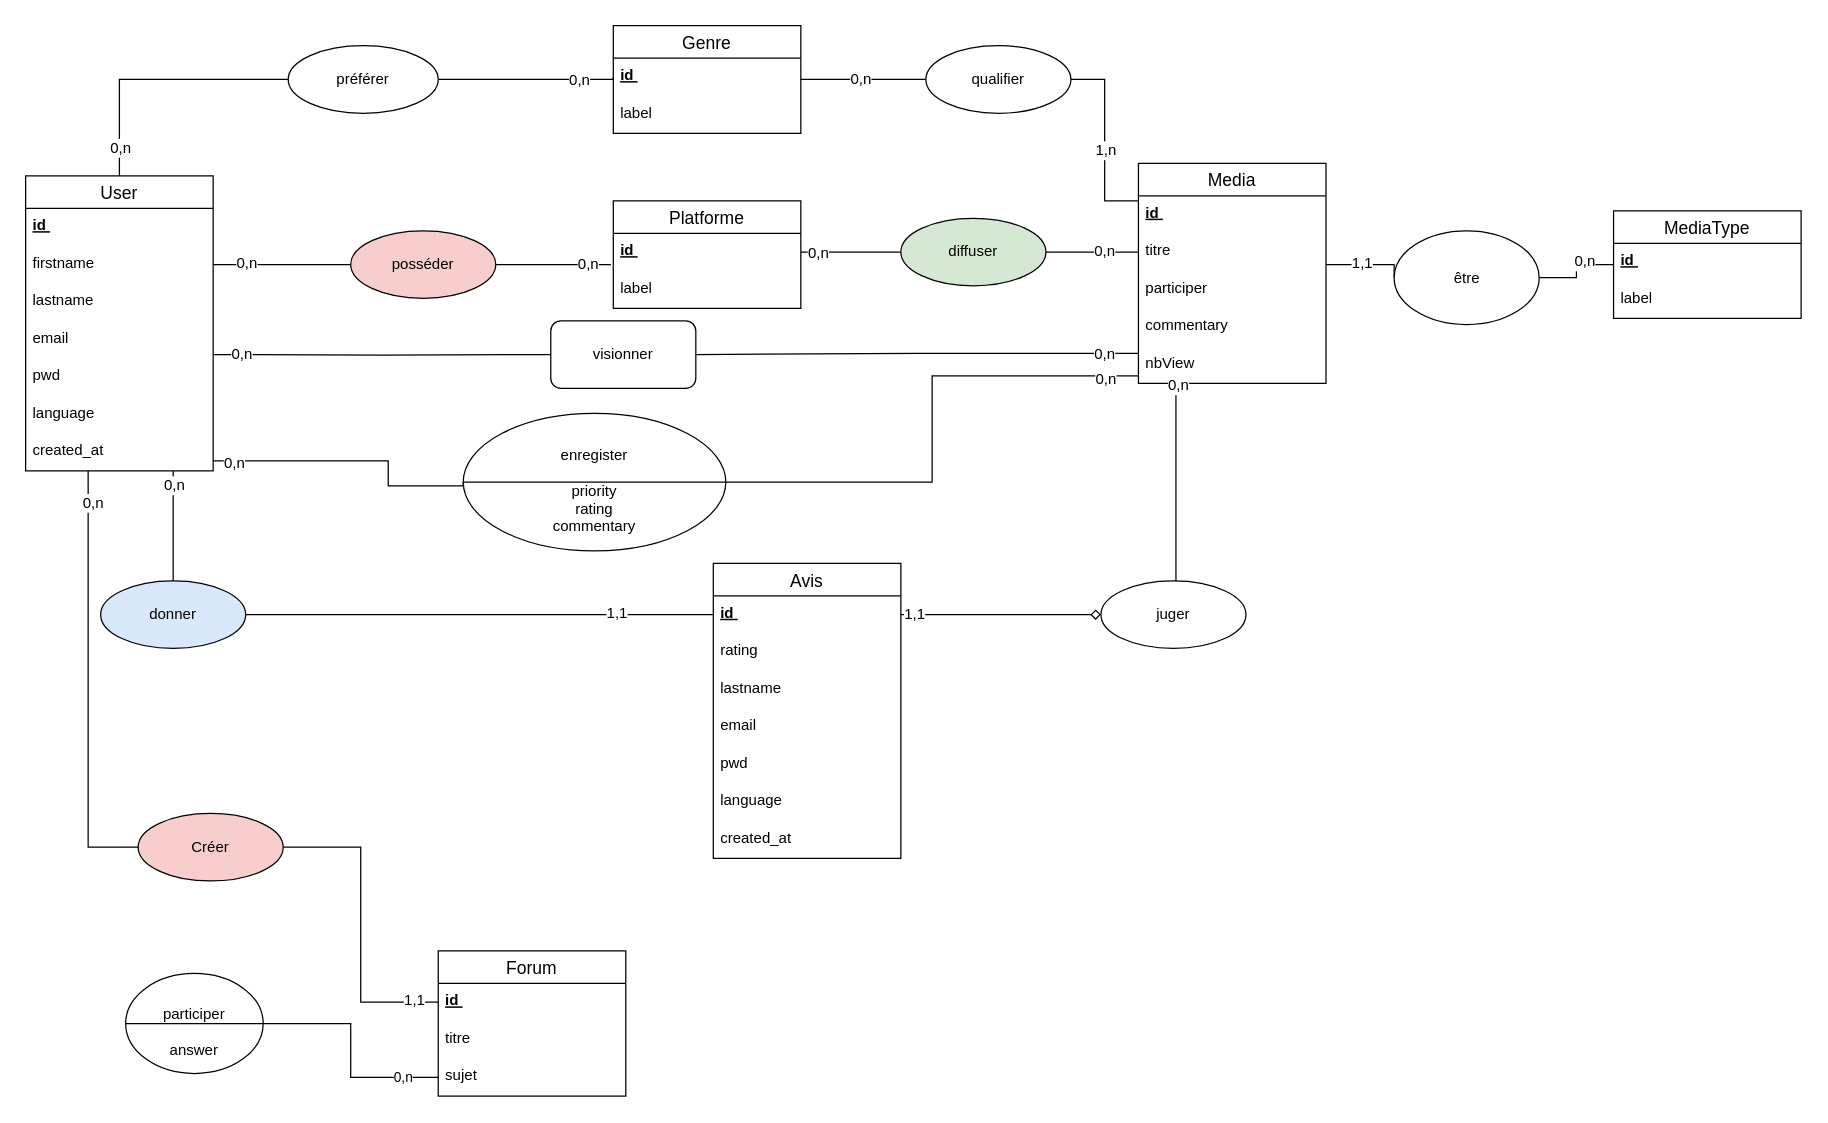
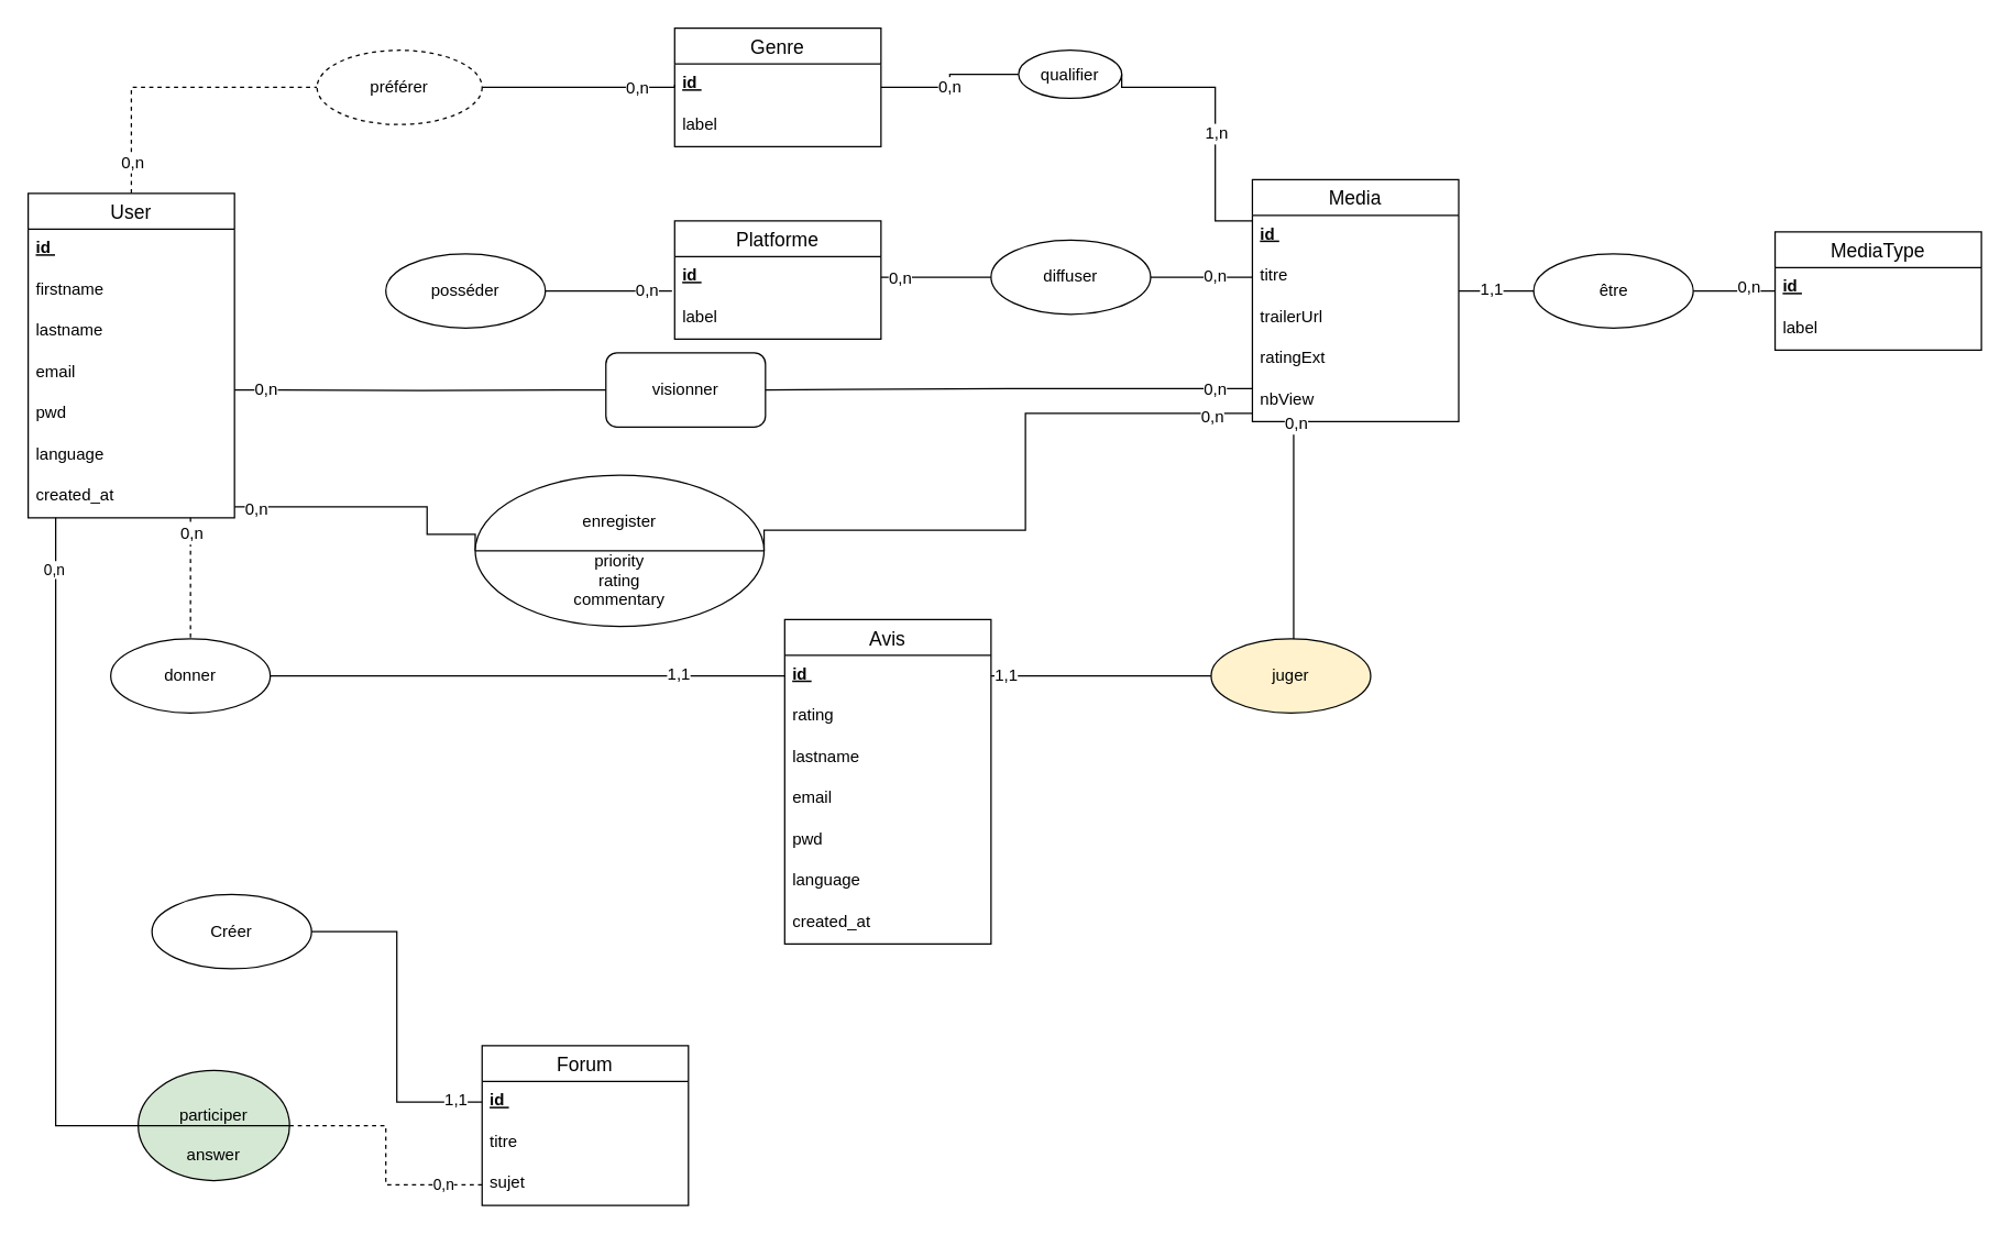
- <mxCell id="6" style="edgeStyle=orthogonalEdgeStyle;rounded=0;orthogonalLoop=1;jettySize=auto;html=1;entryX=0;entryY=0.5;entryDx=0;entryDy=0;fontSize=12;endArrow=none;endFill=0;exitX=0.5;exitY=0;exitDx=0;exitDy=0;" parent="1" source="12" target="82" edge="1"><mxGeometry relative="1" as="geometry" /></mxCell>
+ <mxCell id="6" style="edgeStyle=orthogonalEdgeStyle;rounded=0;orthogonalLoop=1;jettySize=auto;html=1;entryX=0;entryY=0.5;entryDx=0;entryDy=0;fontSize=12;endArrow=none;endFill=0;exitX=0.5;exitY=0;exitDx=0;exitDy=0;dashed=1;" parent="1" source="12" target="82" edge="1"><mxGeometry relative="1" as="geometry" /></mxCell>
- <mxCell id="82" value="préférer" style="ellipse;whiteSpace=wrap;html=1;" parent="1" vertex="1"><mxGeometry x="230" y="36" width="120" height="54" as="geometry" /></mxCell>
+ <mxCell id="82" value="préférer" style="ellipse;whiteSpace=wrap;html=1;dashed=1;" parent="1" vertex="1"><mxGeometry x="230" y="36" width="120" height="54" as="geometry" /></mxCell>
- <mxCell id="56" value="qualifier" style="ellipse;whiteSpace=wrap;html=1;" parent="1" vertex="1"><mxGeometry x="740" y="36" width="116" height="54" as="geometry" /></mxCell>
+ <mxCell id="56" value="qualifier" style="ellipse;whiteSpace=wrap;html=1;" parent="1" vertex="1"><mxGeometry x="740" y="36" width="75" height="35" as="geometry" /></mxCell>
- <mxCell id="44" value="diffuser" style="ellipse;whiteSpace=wrap;html=1;fillColor=#d5e8d4;" parent="1" vertex="1"><mxGeometry x="720" y="174" width="116" height="54" as="geometry" /></mxCell>
+ <mxCell id="44" value="diffuser" style="ellipse;whiteSpace=wrap;html=1;" parent="1" vertex="1"><mxGeometry x="720" y="174" width="116" height="54" as="geometry" /></mxCell>
- <mxCell id="26" style="edgeStyle=orthogonalEdgeStyle;rounded=0;orthogonalLoop=1;jettySize=auto;html=1;exitX=1;exitY=0.5;exitDx=0;exitDy=0;entryX=0;entryY=0.5;entryDx=0;entryDy=0;endArrow=none;endFill=0;" parent="1" source="14" target="25" edge="1"><mxGeometry relative="1" as="geometry" /></mxCell>
- <mxCell id="27" value="&lt;font style=&quot;font-size: 12px;&quot;&gt;0,n&lt;/font&gt;" style="edgeLabel;html=1;align=center;verticalAlign=middle;resizable=0;points=[];" parent="26" vertex="1" connectable="0"><mxGeometry x="-0.527" y="2" relative="1" as="geometry"><mxPoint as="offset" /></mxGeometry></mxCell>
- <mxCell id="25" value="posséder" style="ellipse;whiteSpace=wrap;html=1;fillColor=#f8cecc;" parent="1" vertex="1"><mxGeometry x="280" y="184" width="116" height="54" as="geometry" /></mxCell>
+ <mxCell id="25" value="posséder" style="ellipse;whiteSpace=wrap;html=1;" parent="1" vertex="1"><mxGeometry x="280" y="184" width="116" height="54" as="geometry" /></mxCell>
- <mxCell id="50" value="être" style="ellipse;whiteSpace=wrap;html=1;" parent="1" vertex="1"><mxGeometry x="1114.5" y="184" width="116" height="75" as="geometry" /></mxCell>
+ <mxCell id="50" value="être" style="ellipse;whiteSpace=wrap;html=1;" parent="1" vertex="1"><mxGeometry x="1114.5" y="184" width="116" height="54" as="geometry" /></mxCell>
- <mxCell id="37" value="participer" style="text;strokeColor=none;fillColor=none;spacingLeft=4;spacingRight=4;overflow=hidden;rotatable=0;points=[[0,0.5],[1,0.5]];portConstraint=eastwest;fontSize=12;" parent="34" vertex="1"><mxGeometry y="86" width="150" height="30" as="geometry" /></mxCell>
+ <mxCell id="37" value="trailerUrl" style="text;strokeColor=none;fillColor=none;spacingLeft=4;spacingRight=4;overflow=hidden;rotatable=0;points=[[0,0.5],[1,0.5]];portConstraint=eastwest;fontSize=12;" parent="34" vertex="1"><mxGeometry y="86" width="150" height="30" as="geometry" /></mxCell>
- <mxCell id="38" value="commentary" style="text;strokeColor=none;fillColor=none;spacingLeft=4;spacingRight=4;overflow=hidden;rotatable=0;points=[[0,0.5],[1,0.5]];portConstraint=eastwest;fontSize=12;" parent="34" vertex="1"><mxGeometry y="116" width="150" height="30" as="geometry" /></mxCell>
+ <mxCell id="38" value="ratingExt" style="text;strokeColor=none;fillColor=none;spacingLeft=4;spacingRight=4;overflow=hidden;rotatable=0;points=[[0,0.5],[1,0.5]];portConstraint=eastwest;fontSize=12;" parent="34" vertex="1"><mxGeometry y="116" width="150" height="30" as="geometry" /></mxCell>
- <mxCell id="62" value="&lt;br&gt;enregister&lt;br&gt;&lt;br&gt;priority&lt;br&gt;rating&lt;br&gt;commentary" style="ellipse;whiteSpace=wrap;html=1;" parent="1" vertex="1"><mxGeometry x="370" y="330" width="210" height="110" as="geometry" /></mxCell>
+ <mxCell id="62" value="&lt;br&gt;enregister&lt;br&gt;&lt;br&gt;priority&lt;br&gt;rating&lt;br&gt;commentary" style="ellipse;whiteSpace=wrap;html=1;" parent="1" vertex="1"><mxGeometry x="345" y="345" width="210" height="110" as="geometry" /></mxCell>
- <mxCell id="4" style="edgeStyle=orthogonalEdgeStyle;rounded=0;orthogonalLoop=1;jettySize=auto;html=1;entryX=0.5;entryY=0;entryDx=0;entryDy=0;fontSize=12;endArrow=none;endFill=0;" parent="1" source="12" target="76" edge="1"><mxGeometry relative="1" as="geometry"><Array as="points"><mxPoint x="138" y="400" /><mxPoint x="138" y="400" /></Array></mxGeometry></mxCell>
+ <mxCell id="4" style="edgeStyle=orthogonalEdgeStyle;rounded=0;orthogonalLoop=1;jettySize=auto;html=1;entryX=0.5;entryY=0;entryDx=0;entryDy=0;fontSize=12;endArrow=none;endFill=0;dashed=1;" parent="1" source="12" target="76" edge="1"><mxGeometry relative="1" as="geometry"><Array as="points"><mxPoint x="138" y="400" /><mxPoint x="138" y="400" /></Array></mxGeometry></mxCell>
- <mxCell id="77" style="edgeStyle=orthogonalEdgeStyle;rounded=0;orthogonalLoop=1;jettySize=auto;html=1;entryX=0.152;entryY=1.002;entryDx=0;entryDy=0;entryPerimeter=0;fontSize=12;endArrow=none;endFill=0;" parent="1" source="79" target="39" edge="1"><mxGeometry x="0.339" y="-7" relative="1" as="geometry"><Array as="points"><mxPoint x="940" y="306" /></Array><mxPoint as="offset" /></mxGeometry></mxCell>
+ <mxCell id="77" style="edgeStyle=orthogonalEdgeStyle;rounded=0;orthogonalLoop=1;jettySize=auto;html=1;entryX=0.152;entryY=1.002;entryDx=0;entryDy=0;entryPerimeter=0;fontSize=12;endArrow=block;endFill=0;" parent="1" source="79" target="39" edge="1"><mxGeometry x="0.339" y="-7" relative="1" as="geometry"><Array as="points"><mxPoint x="940" y="306" /></Array><mxPoint as="offset" /></mxGeometry></mxCell>
- <mxCell id="76" value="donner" style="ellipse;whiteSpace=wrap;html=1;fillColor=#dae8fc;" parent="1" vertex="1"><mxGeometry x="80" y="464" width="116" height="54" as="geometry" /></mxCell>
+ <mxCell id="76" value="donner" style="ellipse;whiteSpace=wrap;html=1;" parent="1" vertex="1"><mxGeometry x="80" y="464" width="116" height="54" as="geometry" /></mxCell>
- <mxCell id="64" style="edgeStyle=orthogonalEdgeStyle;rounded=0;orthogonalLoop=1;jettySize=auto;html=1;entryX=0;entryY=0.5;entryDx=0;entryDy=0;fontSize=12;endArrow=diamond;endFill=0;" parent="1" source="66" target="79" edge="1"><mxGeometry relative="1" as="geometry"><Array as="points"><mxPoint x="770" y="491" /><mxPoint x="770" y="491" /></Array></mxGeometry></mxCell>
+ <mxCell id="64" style="edgeStyle=orthogonalEdgeStyle;rounded=0;orthogonalLoop=1;jettySize=auto;html=1;entryX=0;entryY=0.5;entryDx=0;entryDy=0;fontSize=12;endArrow=none;endFill=0;" parent="1" source="66" target="79" edge="1"><mxGeometry relative="1" as="geometry"><Array as="points"><mxPoint x="770" y="491" /><mxPoint x="770" y="491" /></Array></mxGeometry></mxCell>
- <mxCell id="79" value="juger" style="ellipse;whiteSpace=wrap;html=1;" parent="1" vertex="1"><mxGeometry x="880" y="464" width="116" height="54" as="geometry" /></mxCell>
+ <mxCell id="79" value="juger" style="ellipse;whiteSpace=wrap;html=1;fillColor=#fff2cc;" parent="1" vertex="1"><mxGeometry x="880" y="464" width="116" height="54" as="geometry" /></mxCell>
- <mxCell id="8" style="edgeStyle=orthogonalEdgeStyle;rounded=0;orthogonalLoop=1;jettySize=auto;html=1;entryX=0;entryY=0.5;entryDx=0;entryDy=0;fontSize=12;endArrow=none;endFill=0;" parent="1" source="12" target="87" edge="1"><mxGeometry relative="1" as="geometry"><Array as="points"><mxPoint x="70" y="677" /></Array></mxGeometry></mxCell>
- <mxCell id="9" value="0,n" style="edgeLabel;html=1;align=center;verticalAlign=middle;resizable=0;points=[];fontSize=12;" parent="8" vertex="1" connectable="0"><mxGeometry x="-0.85" y="3" relative="1" as="geometry"><mxPoint y="-1" as="offset" /></mxGeometry></mxCell>
+ <mxCell id="10" style="edgeStyle=orthogonalEdgeStyle;rounded=0;orthogonalLoop=1;jettySize=auto;html=1;entryX=0;entryY=0.5;entryDx=0;entryDy=0;endArrow=none;endFill=0;" edge="1" parent="1" source="12" target="92"><mxGeometry relative="1" as="geometry"><Array as="points"><mxPoint x="40" y="818" /></Array></mxGeometry></mxCell>
+ <mxCell id="11" value="0,n" style="edgeLabel;html=1;align=center;verticalAlign=middle;resizable=0;points=[];" vertex="1" connectable="0" parent="10"><mxGeometry x="-0.855" y="-2" relative="1" as="geometry"><mxPoint y="1" as="offset" /></mxGeometry></mxCell>
- <mxCell id="87" value="Créer" style="ellipse;whiteSpace=wrap;html=1;fillColor=#f8cecc;" parent="1" vertex="1"><mxGeometry x="110" y="650" width="116" height="54" as="geometry" /></mxCell>
+ <mxCell id="87" value="Créer" style="ellipse;whiteSpace=wrap;html=1;" parent="1" vertex="1"><mxGeometry x="110" y="650" width="116" height="54" as="geometry" /></mxCell>
- <mxCell id="92" value="&lt;br&gt;participer&lt;br&gt;&lt;br&gt;answer" style="ellipse;whiteSpace=wrap;html=1;" parent="1" vertex="1"><mxGeometry x="100" y="778" width="110" height="80" as="geometry" /></mxCell>
+ <mxCell id="92" value="&lt;br&gt;participer&lt;br&gt;&lt;br&gt;answer" style="ellipse;whiteSpace=wrap;html=1;fillColor=#d5e8d4;" parent="1" vertex="1"><mxGeometry x="100" y="778" width="110" height="80" as="geometry" /></mxCell>
- <mxCell id="90" style="edgeStyle=orthogonalEdgeStyle;rounded=0;orthogonalLoop=1;jettySize=auto;html=1;entryX=0;entryY=0.5;entryDx=0;entryDy=0;endArrow=none;endFill=0;" edge="1" parent="1" source="92" target="86"><mxGeometry relative="1" as="geometry" /></mxCell>
+ <mxCell id="90" style="edgeStyle=orthogonalEdgeStyle;rounded=0;orthogonalLoop=1;jettySize=auto;html=1;entryX=0;entryY=0.5;entryDx=0;entryDy=0;endArrow=none;endFill=0;dashed=1;" edge="1" parent="1" source="92" target="86"><mxGeometry relative="1" as="geometry" /></mxCell>
